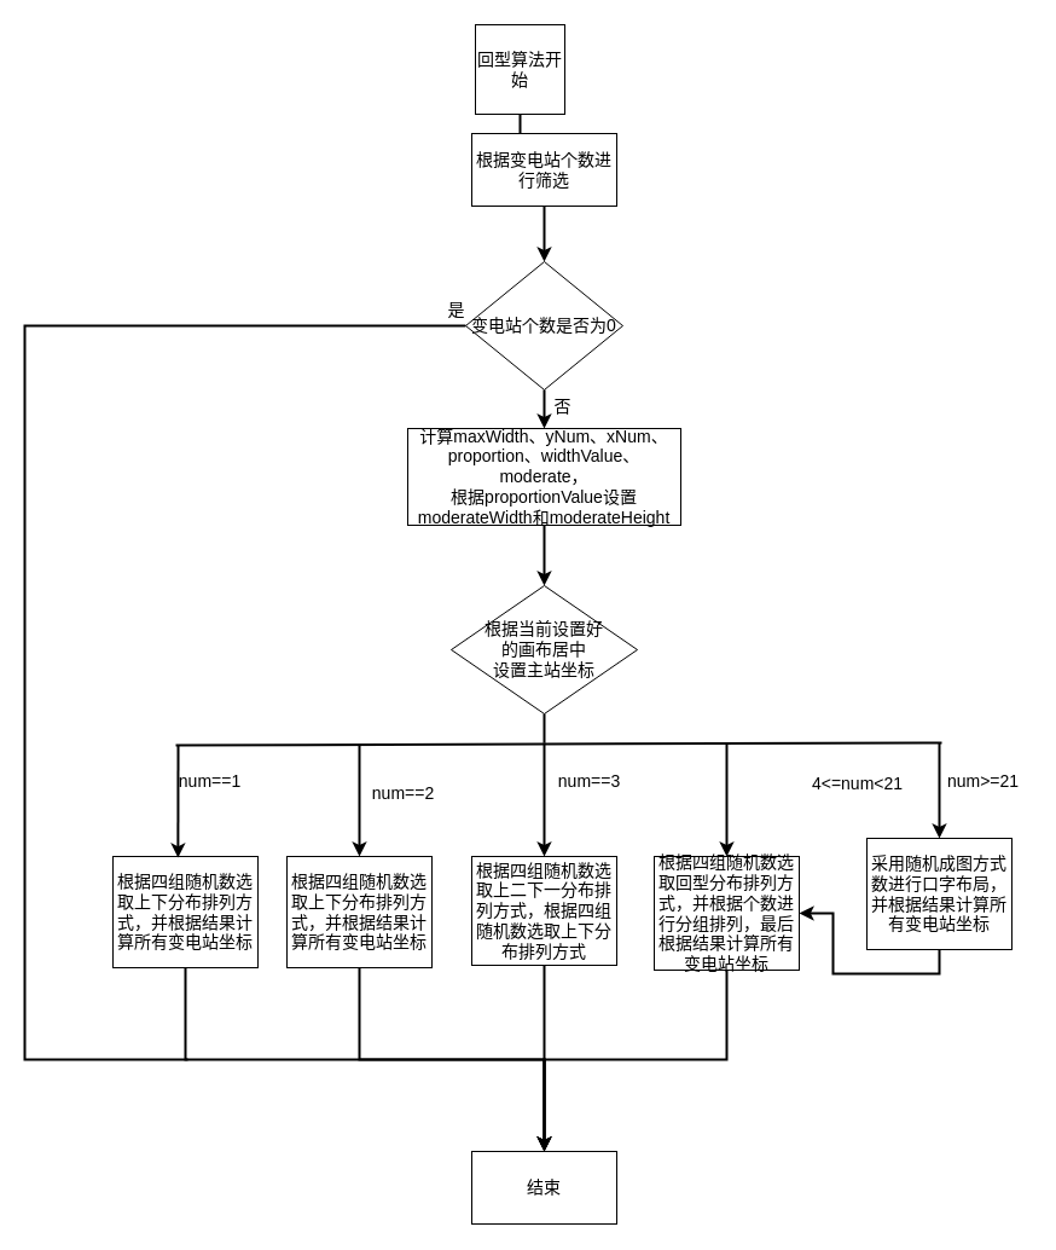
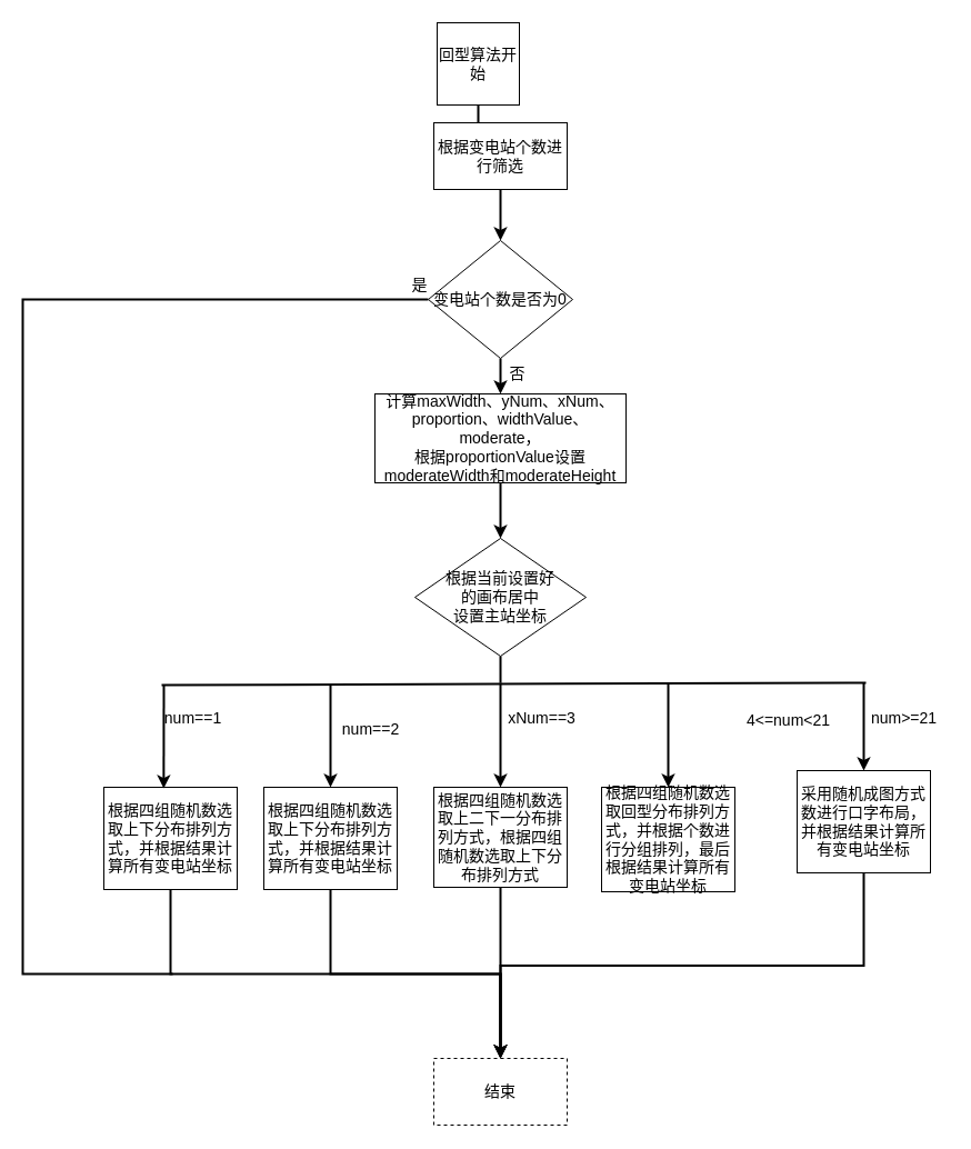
- <mxCell id="35" value="num==3" style="text;html=1;align=center;verticalAlign=middle;resizable=0;points=[];autosize=1;strokeColor=none;fillColor=none;fontSize=14;" parent="1" vertex="1"><mxGeometry x="452" y="631" width="70" height="30" as="geometry" /></mxCell>
+ <mxCell id="35" value="xNum==3" style="text;html=1;align=center;verticalAlign=middle;resizable=0;points=[];autosize=1;strokeColor=none;fillColor=none;fontSize=14;" parent="1" vertex="1"><mxGeometry x="452" y="631" width="70" height="30" as="geometry" /></mxCell>
- <mxCell id="17" style="edgeStyle=orthogonalEdgeStyle;rounded=0;orthogonalLoop=1;jettySize=auto;html=1;exitX=0.5;exitY=1;exitDx=0;exitDy=0;strokeWidth=2;fontSize=14;" parent="1" source="18" target="16" edge="1"><mxGeometry relative="1" as="geometry" /></mxCell>
+ <mxCell id="17" style="edgeStyle=orthogonalEdgeStyle;rounded=0;orthogonalLoop=1;jettySize=auto;html=1;exitX=0.5;exitY=1;exitDx=0;exitDy=0;entryX=0.5;entryY=0;entryDx=0;entryDy=0;strokeWidth=2;fontSize=14;" parent="1" source="18" target="9" edge="1"><mxGeometry relative="1" as="geometry" /></mxCell>
- <mxCell id="15" style="edgeStyle=orthogonalEdgeStyle;rounded=0;orthogonalLoop=1;jettySize=auto;html=1;exitX=0.5;exitY=1;exitDx=0;exitDy=0;entryX=0.5;entryY=0;entryDx=0;entryDy=0;strokeWidth=2;fontSize=14;" parent="1" source="16" target="9" edge="1"><mxGeometry relative="1" as="geometry"><Array as="points"><mxPoint x="601" y="876" /><mxPoint x="450" y="876" /></Array></mxGeometry></mxCell>
- <mxCell id="9" value="结束" style="whiteSpace=wrap;html=1;fontSize=14;" parent="1" vertex="1"><mxGeometry x="390" y="952" width="120" height="60" as="geometry" /></mxCell>
+ <mxCell id="9" value="结束" style="whiteSpace=wrap;html=1;fontSize=14;dashed=1;" parent="1" vertex="1"><mxGeometry x="390" y="952" width="120" height="60" as="geometry" /></mxCell>
